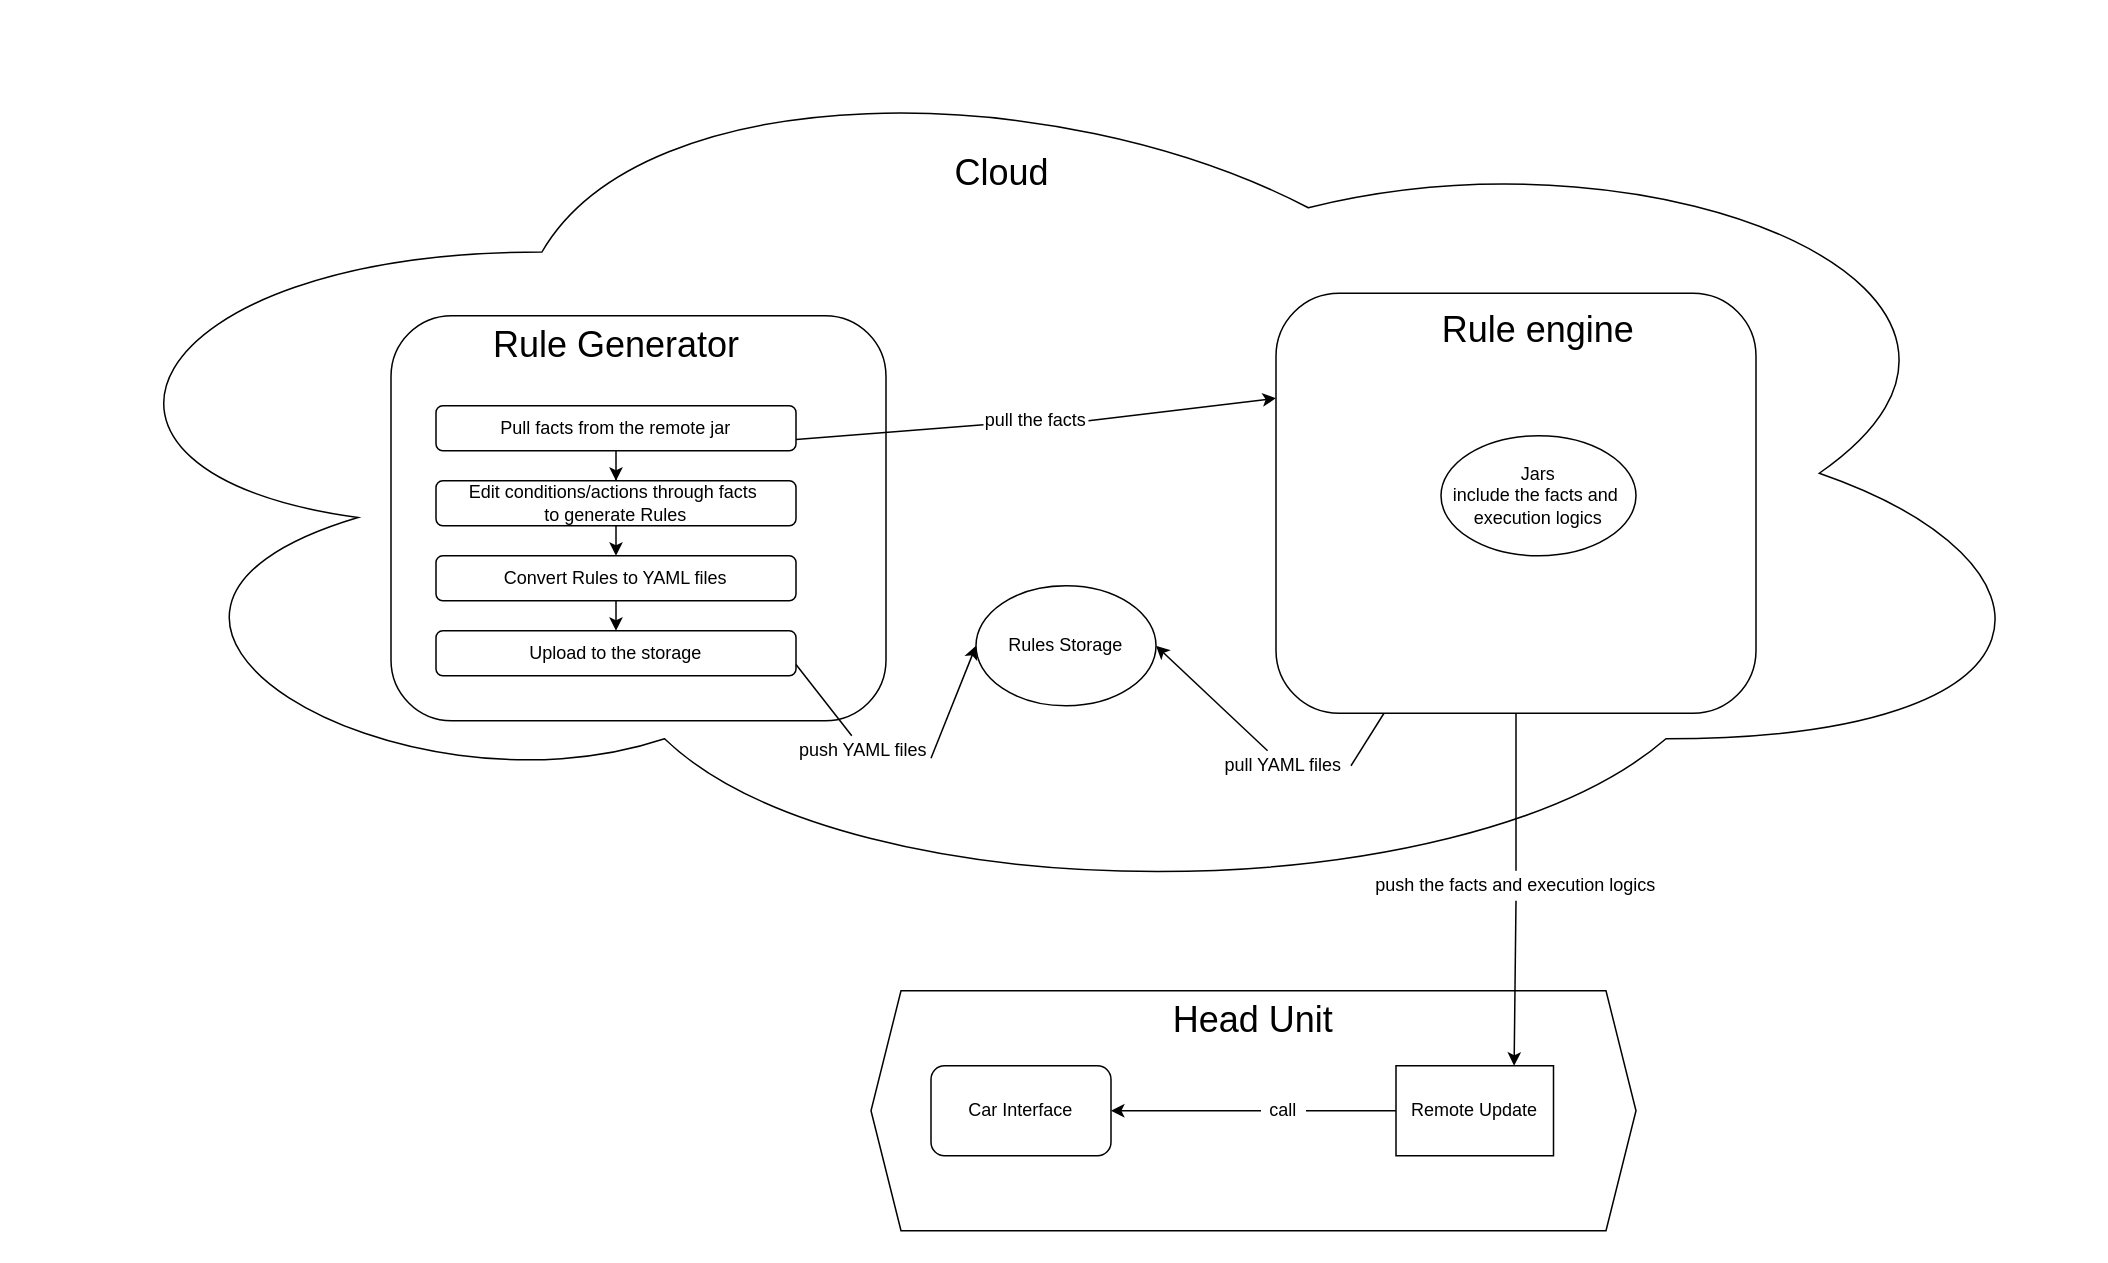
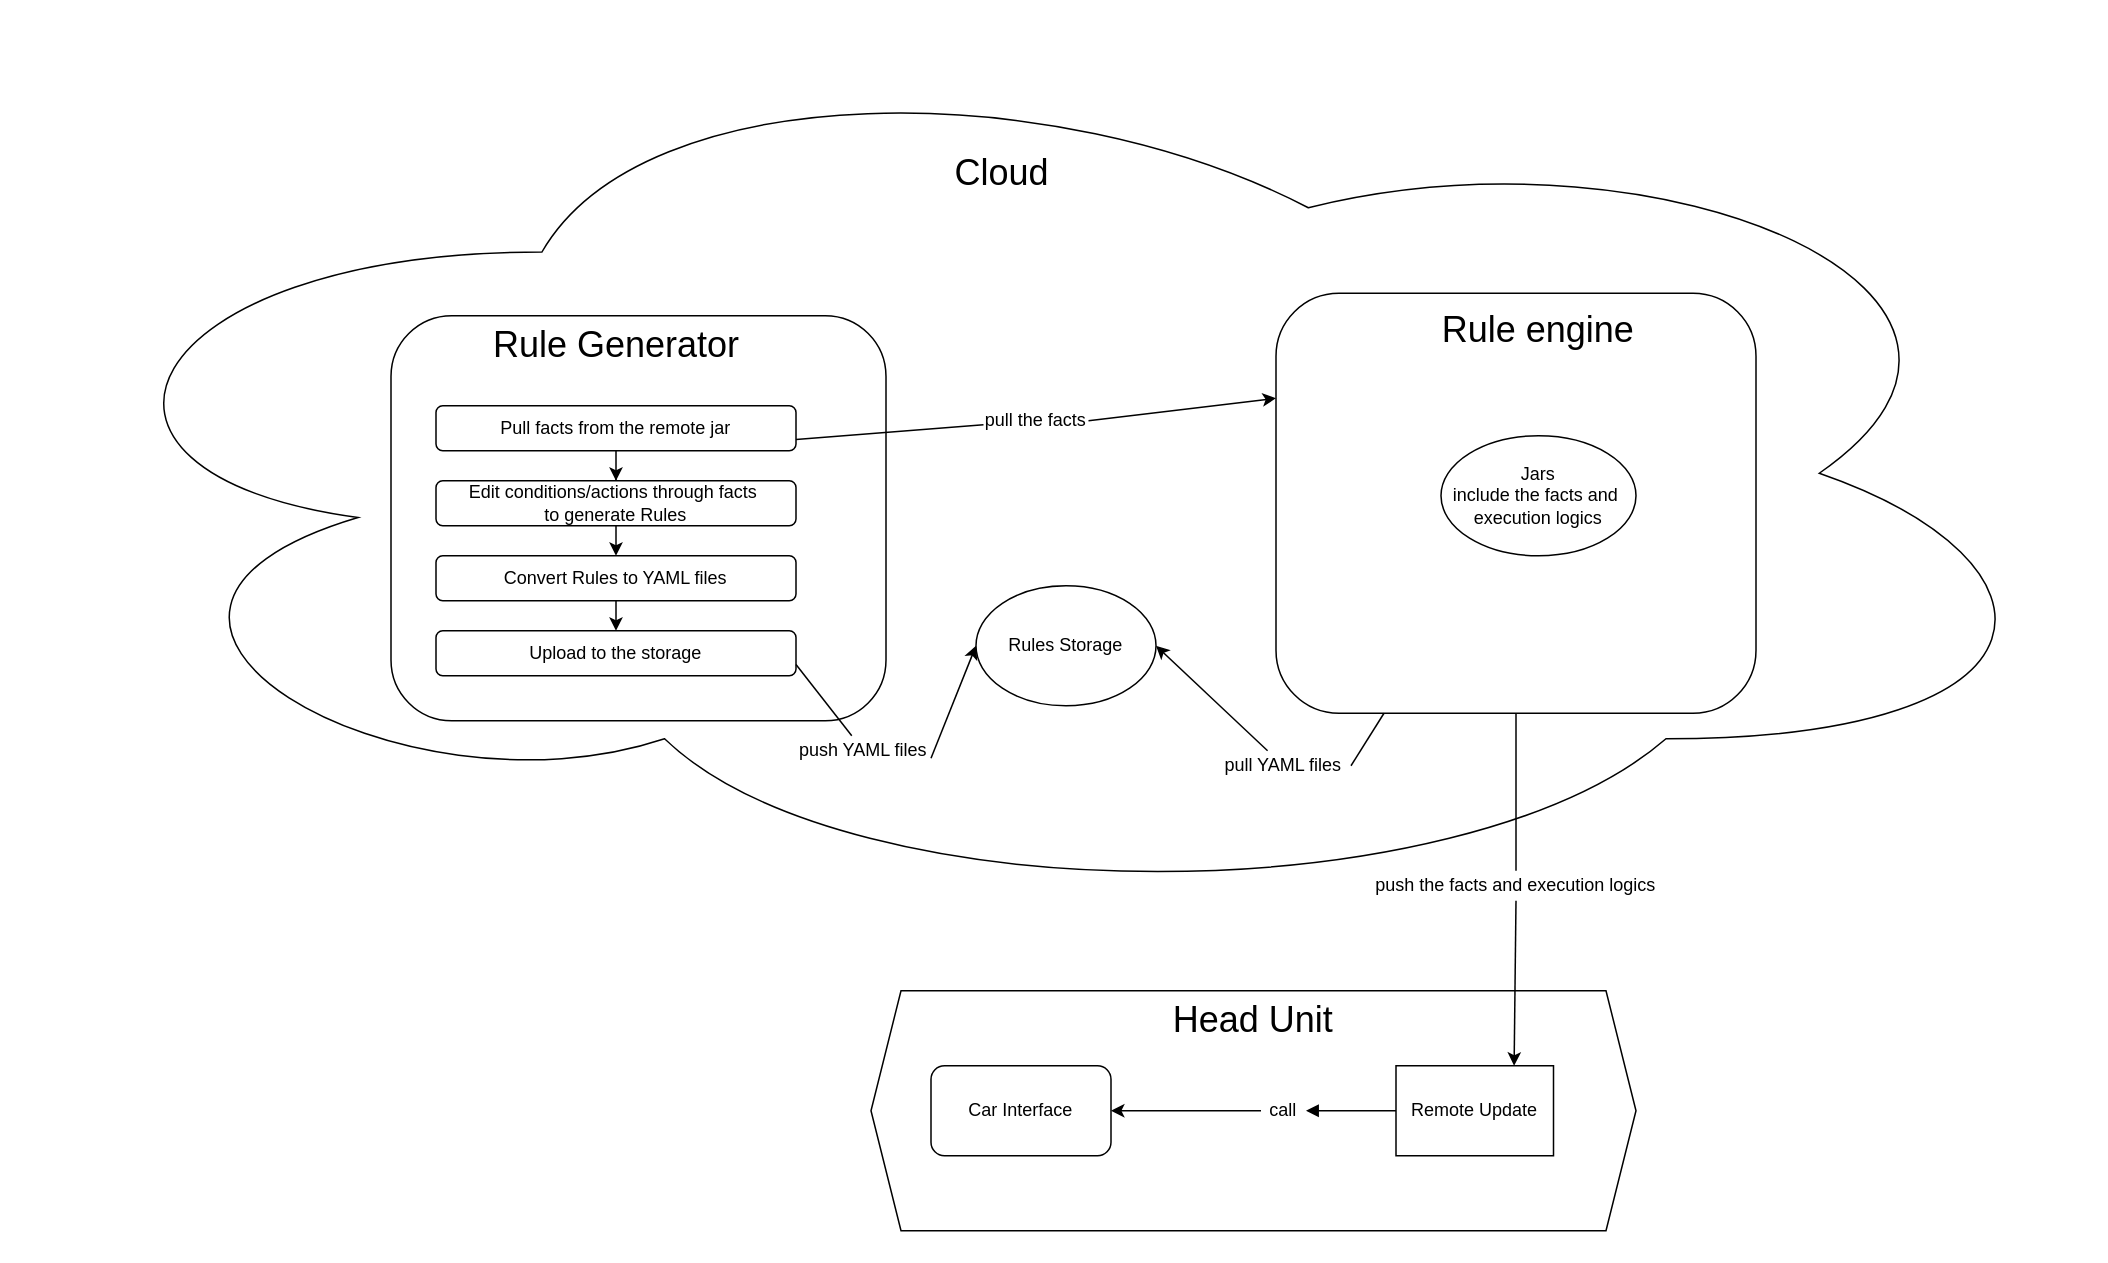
- <mxCell id="35" value="" style="edgeStyle=orthogonalEdgeStyle;rounded=0;orthogonalLoop=1;jettySize=auto;html=1;entryX=1;entryY=0.5;entryDx=0;entryDy=0;fontSize=12;endArrow=none;" edge="1" parent="1" source="32" target="34"><mxGeometry relative="1" as="geometry"><mxPoint x="930" y="740" as="sourcePoint" /><mxPoint x="740" y="740" as="targetPoint" /></mxGeometry></mxCell>
+ <mxCell id="35" value="" style="edgeStyle=orthogonalEdgeStyle;rounded=0;orthogonalLoop=1;jettySize=auto;html=1;entryX=1;entryY=0.5;entryDx=0;entryDy=0;fontSize=12;endArrow=block;" edge="1" parent="1" source="32" target="34"><mxGeometry relative="1" as="geometry"><mxPoint x="930" y="740" as="sourcePoint" /><mxPoint x="740" y="740" as="targetPoint" /></mxGeometry></mxCell>
